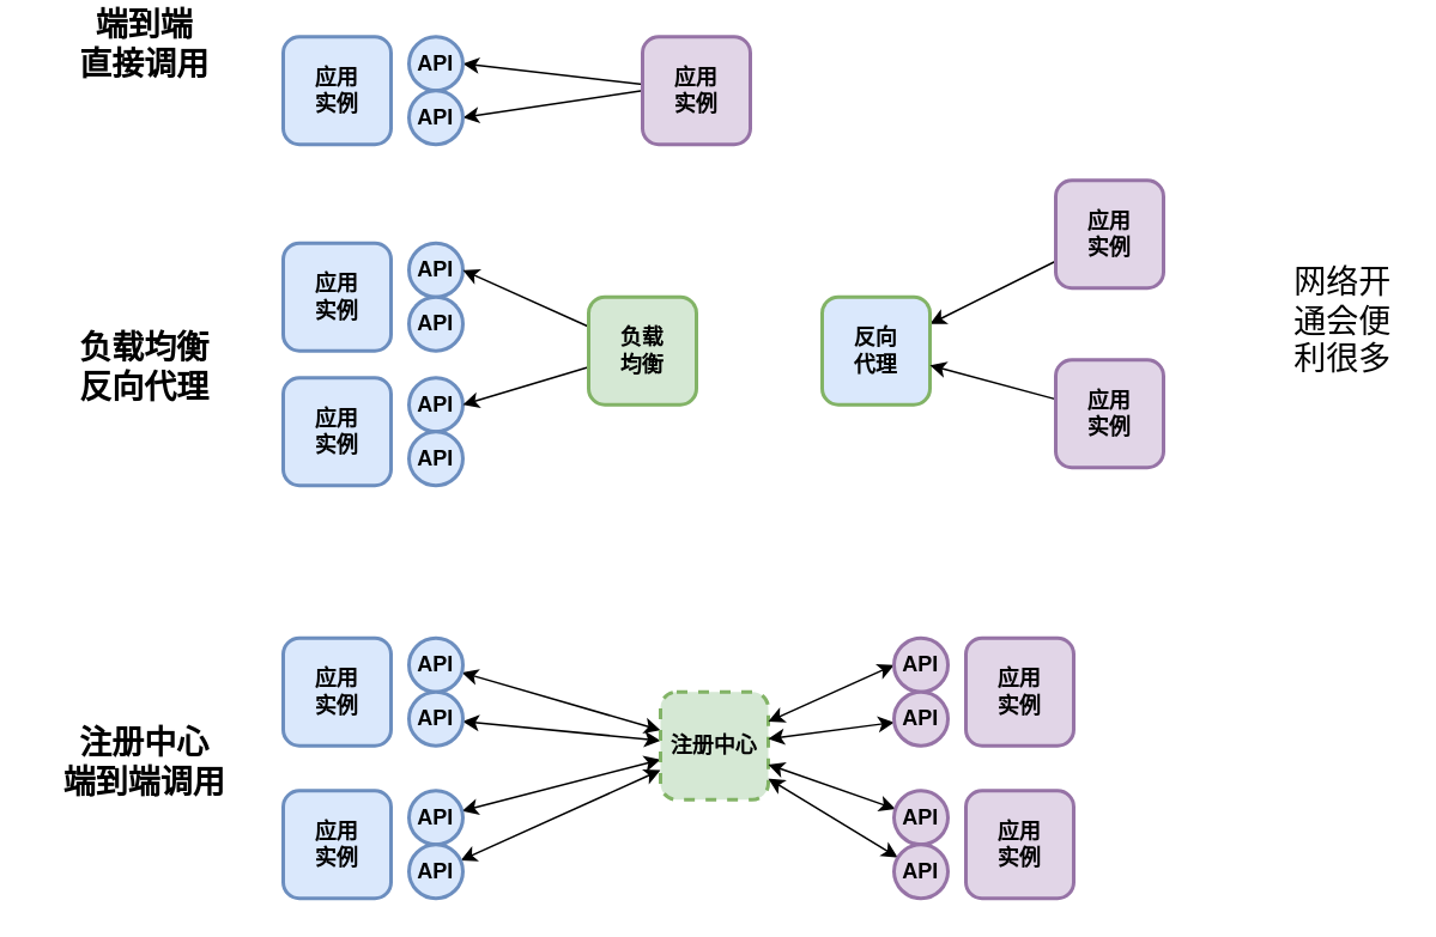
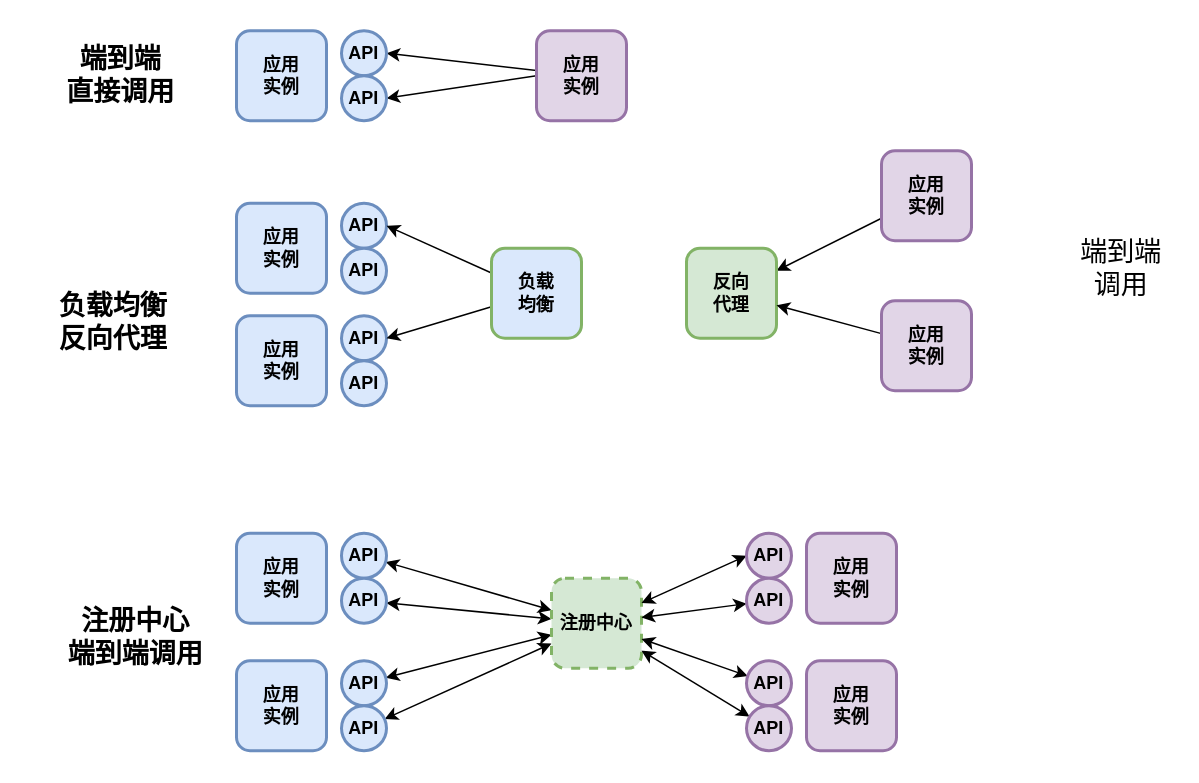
- <mxCell id="8" value="端到端&lt;br&gt;直接调用" style="text;html=1;strokeColor=none;fillColor=none;align=center;verticalAlign=middle;whiteSpace=wrap;rounded=0;fontStyle=1;fontSize=18;" vertex="1" parent="1"><mxGeometry x="20" y="10" width="120" height="30" as="geometry" /></mxCell>
+ <mxCell id="8" value="端到端&lt;br&gt;直接调用" style="text;html=1;strokeColor=none;fillColor=none;align=center;verticalAlign=middle;whiteSpace=wrap;rounded=0;fontStyle=1;fontSize=18;" vertex="1" parent="1"><mxGeometry x="20" y="35" width="120" height="30" as="geometry" /></mxCell>
- <mxCell id="46" value="网络开通会便利很多" style="text;html=1;strokeColor=none;fillColor=none;align=center;verticalAlign=middle;whiteSpace=wrap;rounded=0;fontSize=18;" vertex="1" parent="1"><mxGeometry x="717" y="164" width="60" height="30" as="geometry" /></mxCell>
+ <mxCell id="46" value="端到端调用" style="text;html=1;strokeColor=none;fillColor=none;align=center;verticalAlign=middle;whiteSpace=wrap;rounded=0;fontSize=18;" vertex="1" parent="1"><mxGeometry x="717" y="164" width="60" height="30" as="geometry" /></mxCell>
- <mxCell id="20" value="负载&lt;br&gt;均衡" style="rounded=1;whiteSpace=wrap;html=1;aspect=fixed;container=0;fontStyle=1;strokeWidth=2;fillColor=#d5e8d4;strokeColor=#82b366;" vertex="1" parent="1"><mxGeometry x="327" y="165" width="60" height="60" as="geometry" /></mxCell>
+ <mxCell id="20" value="负载&lt;br&gt;均衡" style="rounded=1;whiteSpace=wrap;html=1;aspect=fixed;container=0;fontStyle=1;strokeWidth=2;fillColor=#dae8fc;strokeColor=#82b366;" vertex="1" parent="1"><mxGeometry x="327" y="165" width="60" height="60" as="geometry" /></mxCell>
- <mxCell id="21" value="反向&lt;br&gt;代理" style="rounded=1;whiteSpace=wrap;html=1;aspect=fixed;container=0;fontStyle=1;strokeWidth=2;fillColor=#dae8fc;strokeColor=#82b366;" vertex="1" parent="1"><mxGeometry x="457" y="165" width="60" height="60" as="geometry" /></mxCell>
+ <mxCell id="21" value="反向&lt;br&gt;代理" style="rounded=1;whiteSpace=wrap;html=1;aspect=fixed;container=0;fontStyle=1;strokeWidth=2;fillColor=#d5e8d4;strokeColor=#82b366;" vertex="1" parent="1"><mxGeometry x="457" y="165" width="60" height="60" as="geometry" /></mxCell>
- <mxCell id="9" value="负载均衡&lt;br&gt;反向代理" style="text;html=1;strokeColor=none;fillColor=none;align=center;verticalAlign=middle;whiteSpace=wrap;rounded=0;fontStyle=1;fontSize=18;" vertex="1" parent="1"><mxGeometry x="20" y="190" width="120" height="30" as="geometry" /></mxCell>
+ <mxCell id="9" value="负载均衡&lt;br&gt;反向代理" style="text;html=1;strokeColor=none;fillColor=none;align=center;verticalAlign=middle;whiteSpace=wrap;rounded=0;fontStyle=1;fontSize=18;" vertex="1" parent="1"><mxGeometry x="15" y="200" width="120" height="30" as="geometry" /></mxCell>
- <mxCell id="24" value="注册中心&lt;br&gt;端到端调用" style="text;html=1;strokeColor=none;fillColor=none;align=center;verticalAlign=middle;whiteSpace=wrap;rounded=0;fontStyle=1;fontSize=18;" vertex="1" parent="1"><mxGeometry x="20" y="410" width="120" height="30" as="geometry" /></mxCell>
+ <mxCell id="24" value="注册中心&lt;br&gt;端到端调用" style="text;html=1;strokeColor=none;fillColor=none;align=center;verticalAlign=middle;whiteSpace=wrap;rounded=0;fontStyle=1;fontSize=18;" vertex="1" parent="1"><mxGeometry x="30" y="410" width="120" height="30" as="geometry" /></mxCell>
